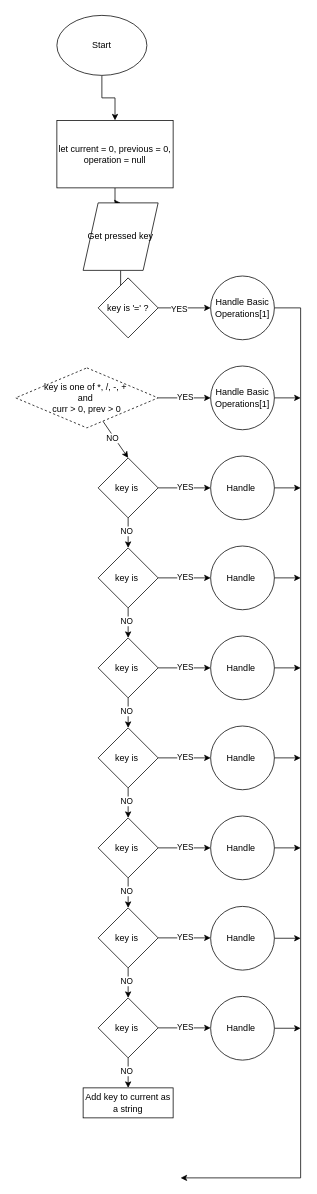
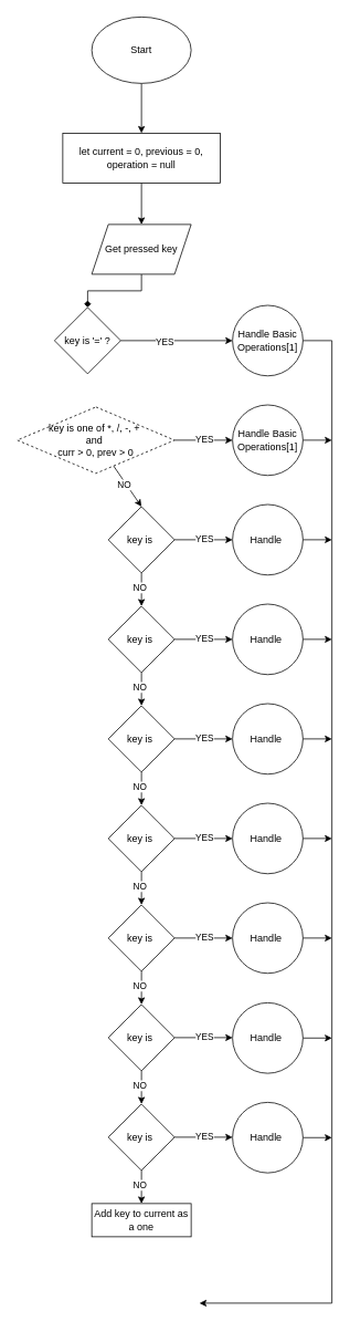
- <mxCell id="3" value="Start" style="ellipse;whiteSpace=wrap;html=1;" vertex="1" parent="1"><mxGeometry x="75" y="20" width="120" height="80" as="geometry" /></mxCell>
+ <mxCell id="3" value="Start" style="ellipse;whiteSpace=wrap;html=1;" vertex="1" parent="1"><mxGeometry x="110" y="20" width="120" height="80" as="geometry" /></mxCell>
- <mxCell id="5" value="let current = 0, previous = 0, operation = null" style="whiteSpace=wrap;html=1;" vertex="1" parent="1"><mxGeometry x="75" y="160" width="155" height="90" as="geometry" /></mxCell>
+ <mxCell id="5" value="let current = 0, previous = 0, operation = null" style="whiteSpace=wrap;html=1;" vertex="1" parent="1"><mxGeometry x="75" y="160" width="190" height="60" as="geometry" /></mxCell>
- <mxCell id="7" value="Get pressed key" style="shape=parallelogram;perimeter=parallelogramPerimeter;whiteSpace=wrap;html=1;fixedSize=1;" vertex="1" parent="1"><mxGeometry x="110" y="270" width="100" height="90" as="geometry" /></mxCell>
+ <mxCell id="7" value="Get pressed key" style="shape=parallelogram;perimeter=parallelogramPerimeter;whiteSpace=wrap;html=1;fixedSize=1;" vertex="1" parent="1"><mxGeometry x="110" y="270" width="120" height="60" as="geometry" /></mxCell>
- <mxCell id="10" value="key is '=' ?" style="rhombus;whiteSpace=wrap;html=1;" vertex="1" parent="1"><mxGeometry x="130" y="370" width="80" height="80" as="geometry" /></mxCell>
+ <mxCell id="10" value="key is '=' ?" style="rhombus;whiteSpace=wrap;html=1;" vertex="1" parent="1"><mxGeometry x="65" y="370" width="80" height="80" as="geometry" /></mxCell>
- <mxCell id="55" value="Add key to current as a string" style="rounded=0;whiteSpace=wrap;html=1;" vertex="1" parent="1"><mxGeometry x="110" y="1450" width="120" height="40" as="geometry" /></mxCell>
+ <mxCell id="55" value="Add key to current as a one" style="rounded=0;whiteSpace=wrap;html=1;" vertex="1" parent="1"><mxGeometry x="110" y="1450" width="120" height="40" as="geometry" /></mxCell>
